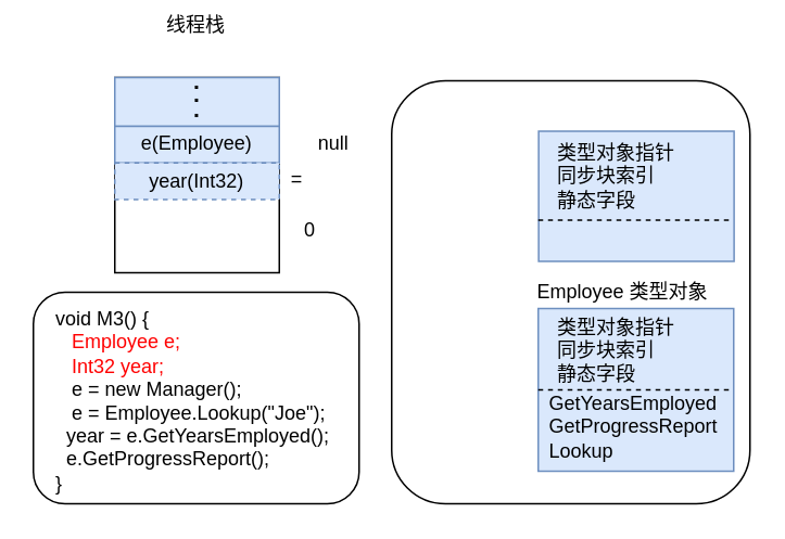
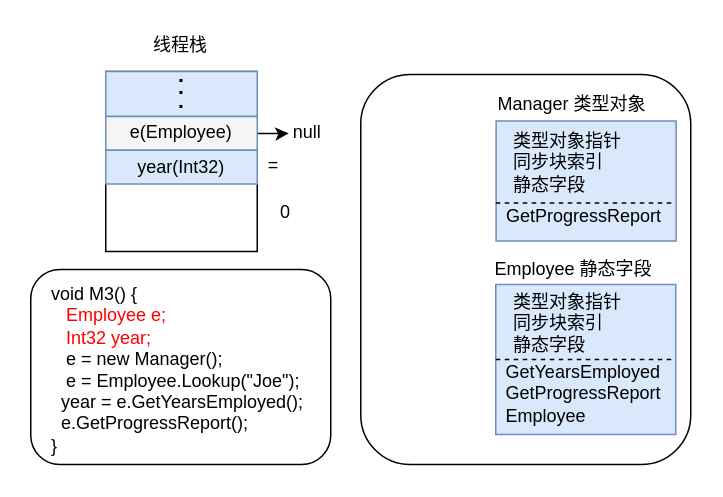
- <mxCell id="11" value="线程栈" style="text;html=1;strokeColor=none;fillColor=none;align=center;verticalAlign=middle;whiteSpace=wrap;rounded=0;" parent="1" vertex="1"><mxGeometry x="100" y="5" width="40" height="20" as="geometry" /></mxCell>
+ <mxCell id="11" value="线程栈" style="text;html=1;strokeColor=none;fillColor=none;align=center;verticalAlign=middle;whiteSpace=wrap;rounded=0;" parent="1" vertex="1"><mxGeometry x="100" y="20" width="40" height="20" as="geometry" /></mxCell>
+ <mxCell id="22" value="Manager 类型对象" style="text;html=1;strokeColor=none;fillColor=none;align=center;verticalAlign=middle;whiteSpace=wrap;rounded=0;" parent="1" vertex="1"><mxGeometry x="326" y="59" width="110" height="20" as="geometry" /></mxCell>
- <mxCell id="25" value="e(Employee)" style="rounded=0;whiteSpace=wrap;html=1;fillColor=#dae8fc;strokeColor=#6c8ebf;" parent="1" vertex="1"><mxGeometry x="70" y="77" width="101" height="22.5" as="geometry" /></mxCell>
+ <mxCell id="25" value="e(Employee)" style="rounded=0;whiteSpace=wrap;html=1;fillColor=#f5f5f5;strokeColor=#6c8ebf;" parent="1" vertex="1"><mxGeometry x="70" y="77" width="101" height="22.5" as="geometry" /></mxCell>
- <mxCell id="24" style="edgeStyle=orthogonalEdgeStyle;rounded=0;orthogonalLoop=1;jettySize=auto;html=1;" parent="1" source="25" target="27" edge="1"><mxGeometry relative="1" as="geometry" /></mxCell>
+ <mxCell id="24" style="edgeStyle=orthogonalEdgeStyle;rounded=0;orthogonalLoop=1;jettySize=auto;html=1;entryX=0;entryY=0.5;entryDx=0;entryDy=0;" parent="1" source="25" target="26" edge="1"><mxGeometry relative="1" as="geometry" /></mxCell>
- <mxCell id="27" value="year(Int32)" style="rounded=0;whiteSpace=wrap;html=1;fillColor=#dae8fc;strokeColor=#6c8ebf;dashed=1;" parent="1" vertex="1"><mxGeometry x="70" y="99.5" width="101" height="22.5" as="geometry" /></mxCell>
+ <mxCell id="27" value="year(Int32)" style="rounded=0;whiteSpace=wrap;html=1;fillColor=#dae8fc;strokeColor=#6c8ebf;" parent="1" vertex="1"><mxGeometry x="70" y="99.5" width="101" height="22.5" as="geometry" /></mxCell>
+ <mxCell id="15" value="GetProgressReport" style="text;html=1;strokeColor=none;fillColor=none;align=center;verticalAlign=middle;whiteSpace=wrap;rounded=0;" parent="12" vertex="1"><mxGeometry x="4" y="54" width="110" height="20" as="geometry" /></mxCell>
- <mxCell id="23" value="Employee 类型对象" style="text;html=1;strokeColor=none;fillColor=none;align=center;verticalAlign=middle;whiteSpace=wrap;rounded=0;" parent="1" vertex="1"><mxGeometry x="327" y="169" width="110" height="20" as="geometry" /></mxCell>
+ <mxCell id="23" value="Employee 静态字段" style="text;html=1;strokeColor=none;fillColor=none;align=center;verticalAlign=middle;whiteSpace=wrap;rounded=0;" parent="1" vertex="1"><mxGeometry x="327" y="169" width="110" height="20" as="geometry" /></mxCell>
- <mxCell id="21" value="GetYearsEmployed&lt;br&gt;GetProgressReport&lt;br&gt;Lookup" style="text;html=1;strokeColor=none;fillColor=none;align=left;verticalAlign=middle;whiteSpace=wrap;rounded=0;" parent="17" vertex="1"><mxGeometry x="5" y="54.545" width="110" height="36.364" as="geometry" /></mxCell>
+ <mxCell id="21" value="GetYearsEmployed&lt;br&gt;GetProgressReport&lt;br&gt;Employee" style="text;html=1;strokeColor=none;fillColor=none;align=left;verticalAlign=middle;whiteSpace=wrap;rounded=0;" parent="17" vertex="1"><mxGeometry x="5" y="54.545" width="110" height="36.364" as="geometry" /></mxCell>
